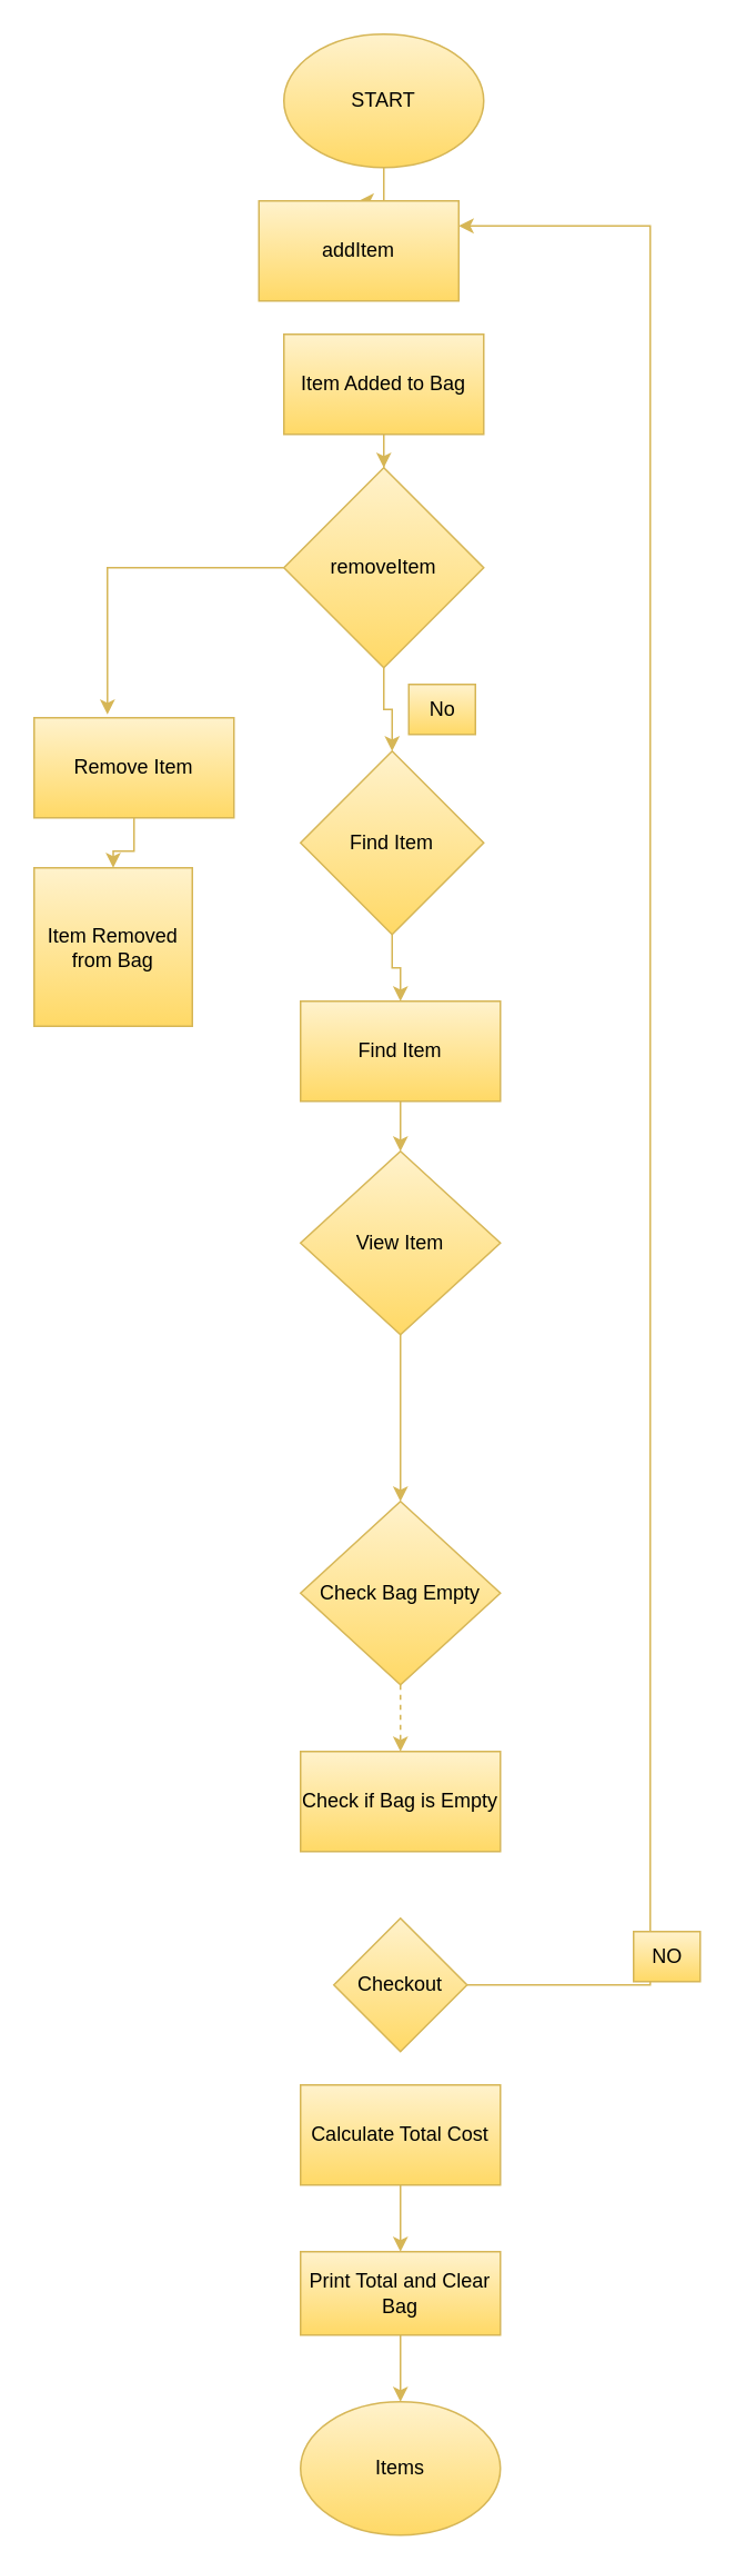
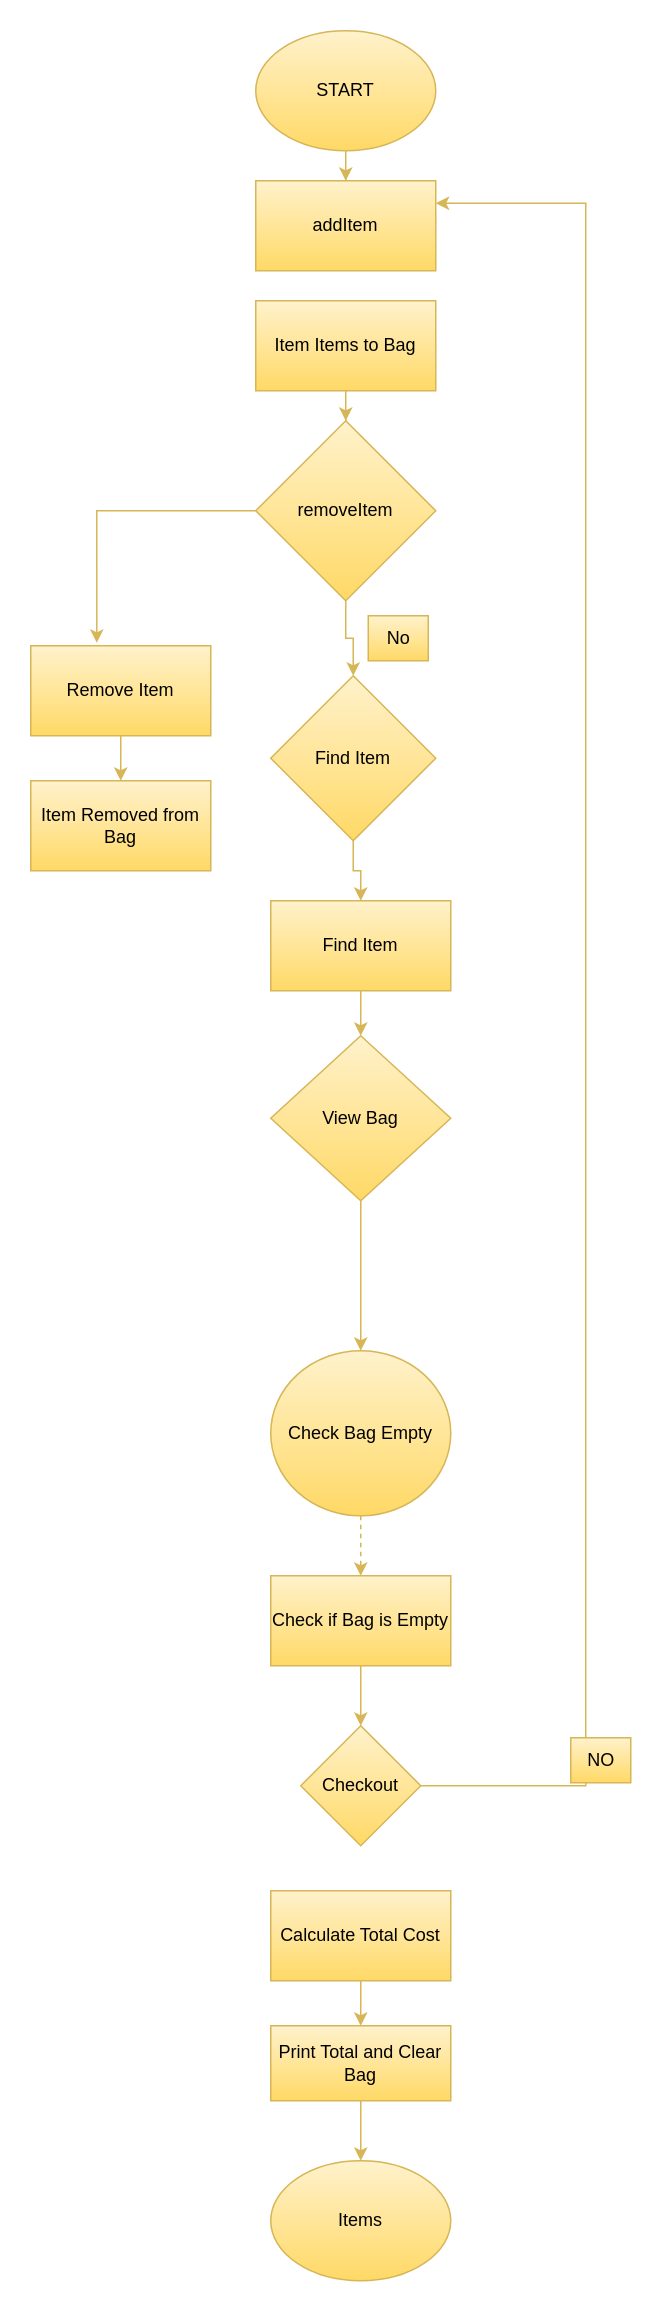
- <mxCell id="4" value="addItem" style="rounded=0;whiteSpace=wrap;html=1;fillColor=#fff2cc;gradientColor=#ffd966;strokeColor=#d6b656;" vertex="1" parent="1"><mxGeometry x="155" y="120" width="120" height="60" as="geometry" /></mxCell>
+ <mxCell id="4" value="addItem" style="rounded=0;whiteSpace=wrap;html=1;fillColor=#fff2cc;gradientColor=#ffd966;strokeColor=#d6b656;" vertex="1" parent="1"><mxGeometry x="170" y="120" width="120" height="60" as="geometry" /></mxCell>
- <mxCell id="6" value="Item Added to Bag" style="rounded=0;whiteSpace=wrap;html=1;fillColor=#fff2cc;gradientColor=#ffd966;strokeColor=#d6b656;" vertex="1" parent="1"><mxGeometry x="170" y="200" width="120" height="60" as="geometry" /></mxCell>
+ <mxCell id="6" value="Item Items to Bag" style="rounded=0;whiteSpace=wrap;html=1;fillColor=#fff2cc;gradientColor=#ffd966;strokeColor=#d6b656;" vertex="1" parent="1"><mxGeometry x="170" y="200" width="120" height="60" as="geometry" /></mxCell>
- <mxCell id="12" value="Item Removed from Bag" style="rounded=0;whiteSpace=wrap;html=1;fillColor=#fff2cc;gradientColor=#ffd966;strokeColor=#d6b656;" vertex="1" parent="1"><mxGeometry x="20" y="520" width="95" height="95" as="geometry" /></mxCell>
+ <mxCell id="12" value="Item Removed from Bag" style="rounded=0;whiteSpace=wrap;html=1;fillColor=#fff2cc;gradientColor=#ffd966;strokeColor=#d6b656;" vertex="1" parent="1"><mxGeometry x="20" y="520" width="120" height="60" as="geometry" /></mxCell>
- <mxCell id="18" value="View Item" style="rhombus;whiteSpace=wrap;html=1;fillColor=#fff2cc;gradientColor=#ffd966;strokeColor=#d6b656;" vertex="1" parent="1"><mxGeometry x="180" y="690" width="120" height="110" as="geometry" /></mxCell>
+ <mxCell id="18" value="View Bag" style="rhombus;whiteSpace=wrap;html=1;fillColor=#fff2cc;gradientColor=#ffd966;strokeColor=#d6b656;" vertex="1" parent="1"><mxGeometry x="180" y="690" width="120" height="110" as="geometry" /></mxCell>
- <mxCell id="20" value="Check Bag Empty" style="rhombus;whiteSpace=wrap;html=1;fillColor=#fff2cc;gradientColor=#ffd966;strokeColor=#d6b656;" vertex="1" parent="1"><mxGeometry x="180" y="900" width="120" height="110" as="geometry" /></mxCell>
+ <mxCell id="20" value="Check Bag Empty" style="ellipse;whiteSpace=wrap;html=1;fillColor=#fff2cc;gradientColor=#ffd966;strokeColor=#d6b656;" vertex="1" parent="1"><mxGeometry x="180" y="900" width="120" height="110" as="geometry" /></mxCell>
+ <mxCell id="22" value="" style="edgeStyle=orthogonalEdgeStyle;rounded=0;orthogonalLoop=1;jettySize=auto;html=1;fillColor=#fff2cc;gradientColor=#ffd966;strokeColor=#d6b656;" edge="1" parent="1" source="23" target="25"><mxGeometry relative="1" as="geometry" /></mxCell>
- <mxCell id="28" value="Calculate Total Cost" style="rounded=0;whiteSpace=wrap;html=1;fillColor=#fff2cc;gradientColor=#ffd966;strokeColor=#d6b656;" vertex="1" parent="1"><mxGeometry x="180" y="1250" width="120" height="60" as="geometry" /></mxCell>
+ <mxCell id="28" value="Calculate Total Cost" style="rounded=0;whiteSpace=wrap;html=1;fillColor=#fff2cc;gradientColor=#ffd966;strokeColor=#d6b656;" vertex="1" parent="1"><mxGeometry x="180" y="1260" width="120" height="60" as="geometry" /></mxCell>
